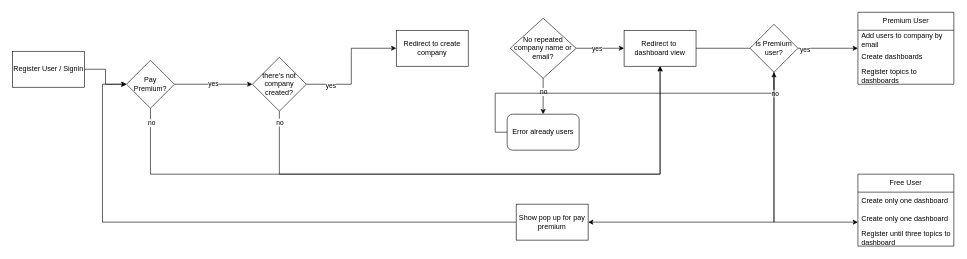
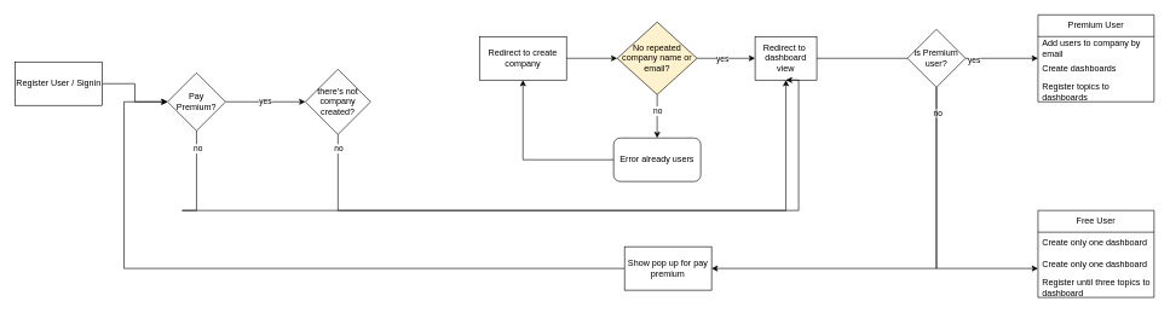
+ <mxCell id="2" style="edgeStyle=orthogonalEdgeStyle;rounded=0;orthogonalLoop=1;jettySize=auto;html=1;exitX=1;exitY=0.5;exitDx=0;exitDy=0;entryX=0;entryY=0.5;entryDx=0;entryDy=0;" parent="1" source="3" target="14" edge="1"><mxGeometry relative="1" as="geometry" /></mxCell>
- <mxCell id="14" value="No repeated company name or email?" style="rhombus;whiteSpace=wrap;html=1;" parent="1" vertex="1"><mxGeometry x="850" y="30" width="110" height="100" as="geometry" /></mxCell>
+ <mxCell id="14" value="No repeated company name or email?" style="rhombus;whiteSpace=wrap;html=1;fillColor=#fff2cc;" parent="1" vertex="1"><mxGeometry x="850" y="30" width="110" height="100" as="geometry" /></mxCell>
- <mxCell id="18" value="Redirect to&amp;nbsp; dashboard view" style="rounded=0;whiteSpace=wrap;html=1;" parent="1" vertex="1"><mxGeometry x="1040" y="50" width="120" height="60" as="geometry" /></mxCell>
+ <mxCell id="18" value="Redirect to&amp;nbsp; dashboard view" style="rounded=0;whiteSpace=wrap;html=1;" parent="1" vertex="1"><mxGeometry x="1040" y="50" width="85" height="60" as="geometry" /></mxCell>
- <mxCell id="9" value="Pay Premium?" style="rhombus;whiteSpace=wrap;html=1;" parent="1" vertex="1"><mxGeometry x="210" y="100" width="80" height="80" as="geometry" /></mxCell>
+ <mxCell id="9" value="Pay Premium?" style="rhombus;whiteSpace=wrap;html=1;" parent="1" vertex="1"><mxGeometry x="230" y="100" width="80" height="80" as="geometry" /></mxCell>
- <mxCell id="35" style="edgeStyle=orthogonalEdgeStyle;rounded=0;orthogonalLoop=1;jettySize=auto;html=1;exitX=1;exitY=0.5;exitDx=0;exitDy=0;" parent="1" source="39" target="3" edge="1"><mxGeometry relative="1" as="geometry" /></mxCell>
- <mxCell id="36" value="yes" style="edgeLabel;html=1;align=center;verticalAlign=middle;resizable=0;points=[];" parent="35" vertex="1" connectable="0"><mxGeometry x="-0.618" y="-1" relative="1" as="geometry"><mxPoint as="offset" /></mxGeometry></mxCell>
- <mxCell id="15" style="edgeStyle=orthogonalEdgeStyle;rounded=0;orthogonalLoop=1;jettySize=auto;html=1;exitX=0;exitY=0.5;exitDx=0;exitDy=0;" parent="1" source="16" target="28" edge="1"><mxGeometry relative="1" as="geometry" /></mxCell>
+ <mxCell id="15" style="edgeStyle=orthogonalEdgeStyle;rounded=0;orthogonalLoop=1;jettySize=auto;html=1;exitX=0;exitY=0.5;exitDx=0;exitDy=0;entryX=0.5;entryY=1;entryDx=0;entryDy=0;" parent="1" source="16" target="3" edge="1"><mxGeometry relative="1" as="geometry" /></mxCell>
